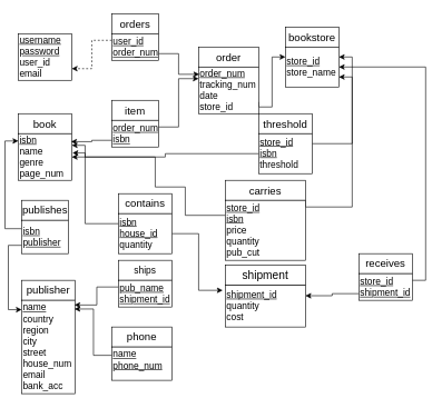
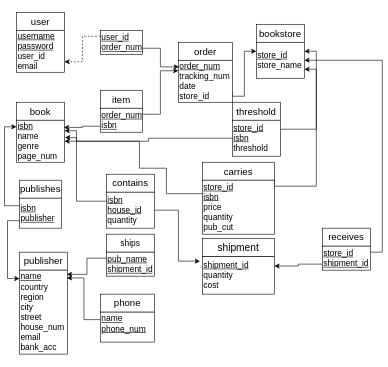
+ <mxCell id="4" value="&lt;font style=&quot;font-size: 16px&quot;&gt;user&lt;br&gt;&lt;/font&gt;" style="rounded=0;whiteSpace=wrap;html=1;" parent="1" vertex="1"><mxGeometry x="20" y="20" width="80" height="30" as="geometry" /></mxCell>
- <mxCell id="13" value="&lt;font style=&quot;font-size: 16px&quot;&gt;orders&lt;br&gt;&lt;/font&gt;" style="rounded=0;whiteSpace=wrap;html=1;" parent="1" vertex="1"><mxGeometry x="160" y="20" width="70" height="30" as="geometry" /></mxCell>
